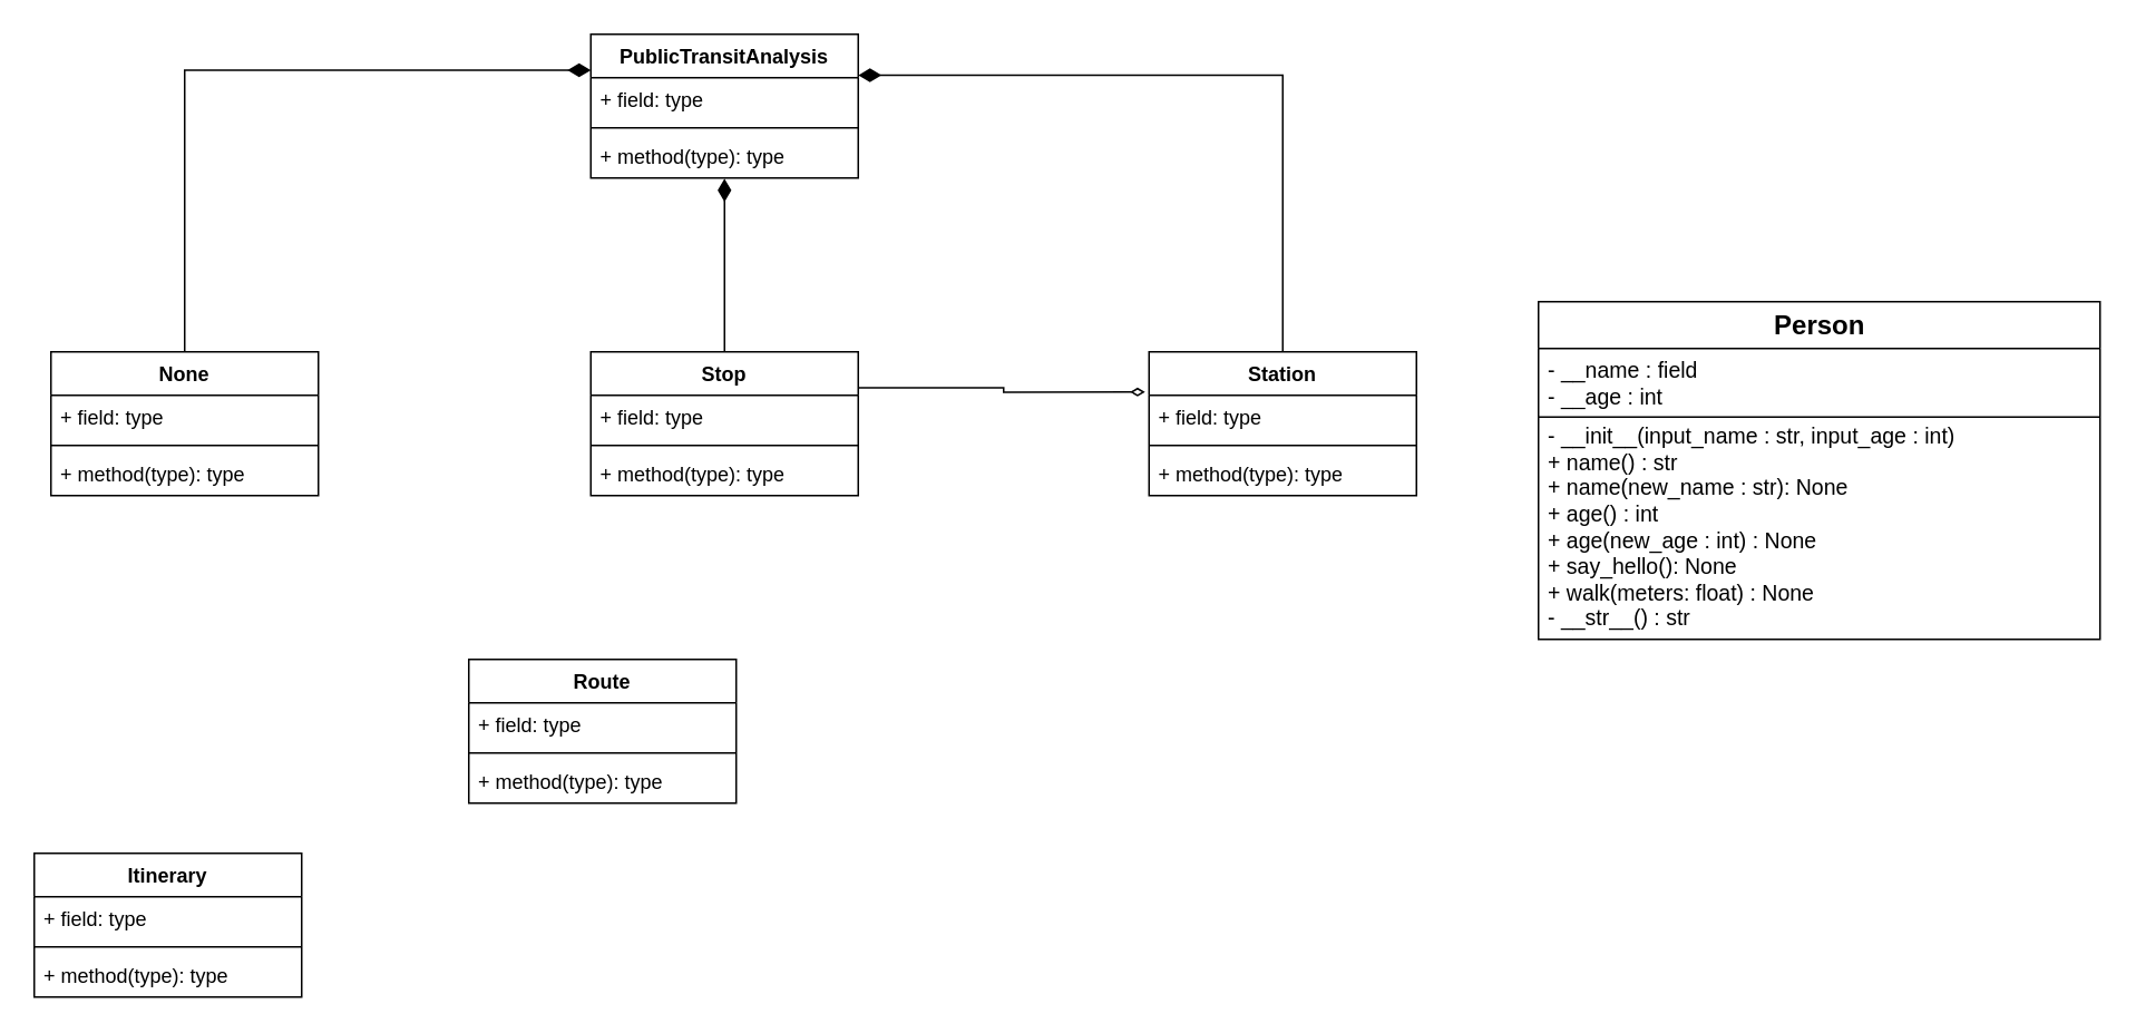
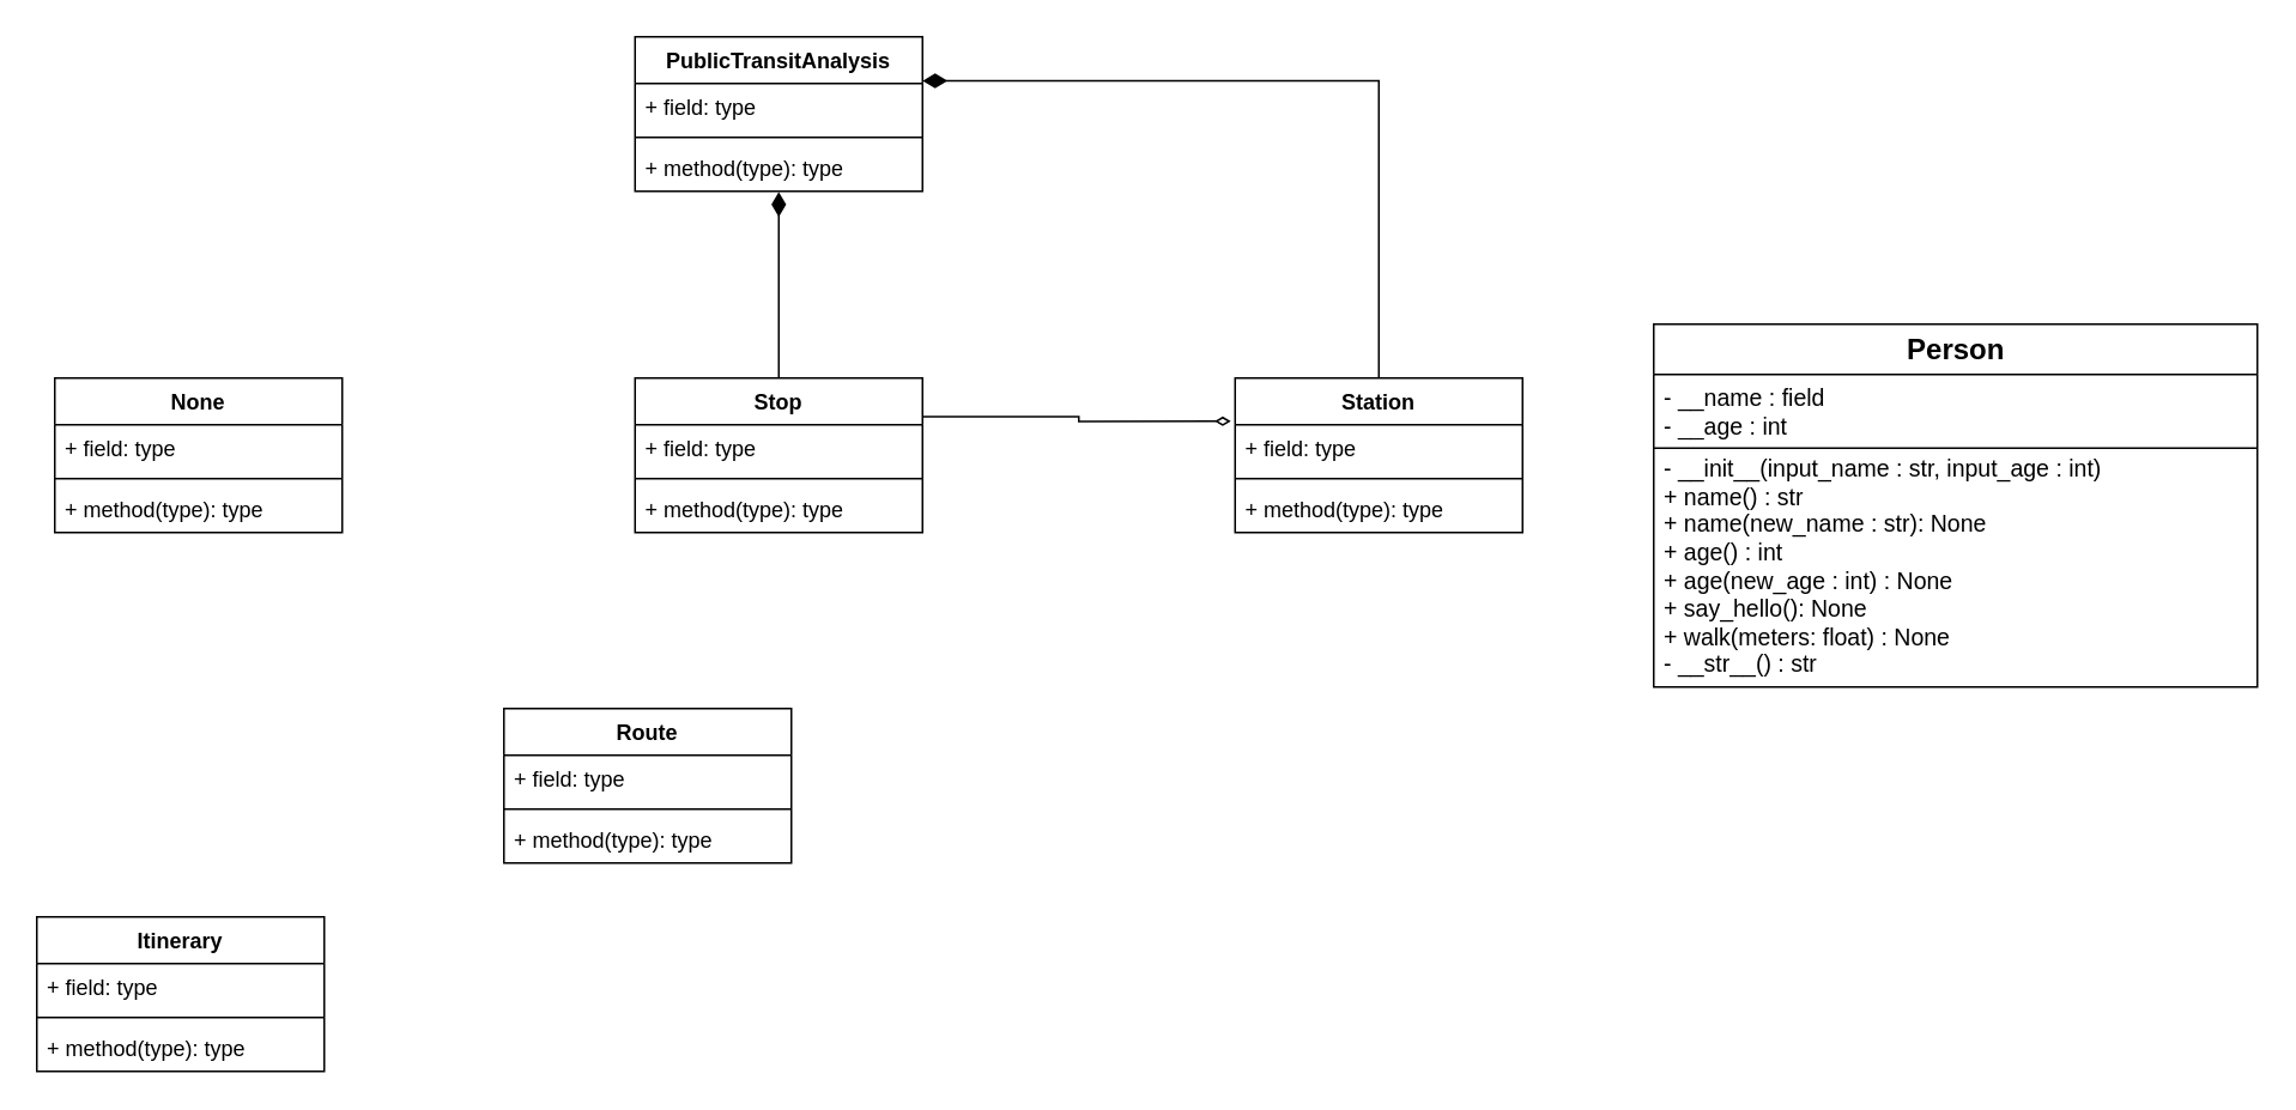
- <mxCell id="18" style="edgeStyle=orthogonalEdgeStyle;rounded=0;orthogonalLoop=1;jettySize=auto;html=1;exitX=0.5;exitY=0;exitDx=0;exitDy=0;entryX=0;entryY=0.25;entryDx=0;entryDy=0;endArrow=diamondThin;endFill=1;endSize=11;" edge="1" parent="1" source="19" target="6"><mxGeometry relative="1" as="geometry" /></mxCell>
